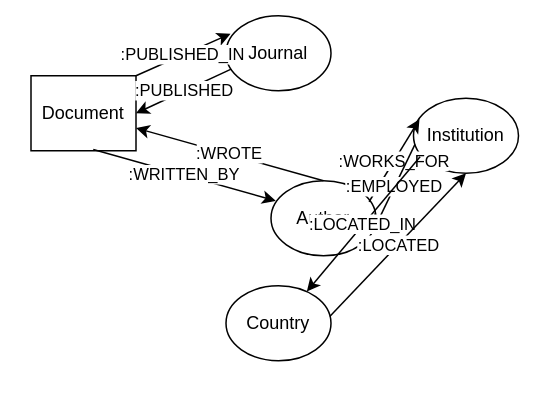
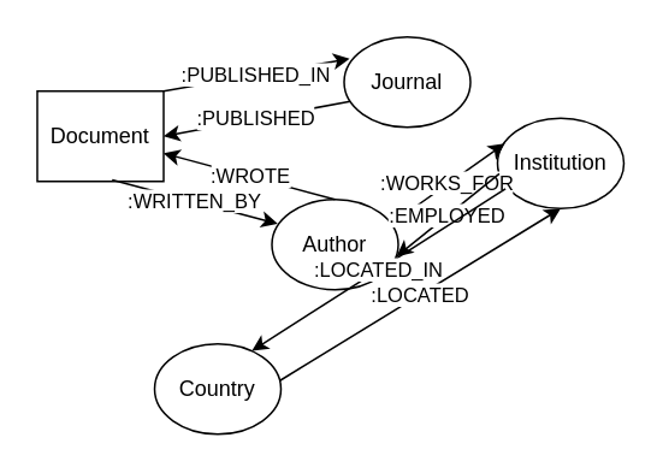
- <mxCell id="6" value="Journal" style="ellipse;whiteSpace=wrap;html=1;" vertex="1" parent="1"><mxGeometry x="150" y="10" width="70" height="50" as="geometry" /></mxCell>
+ <mxCell id="6" value="Journal" style="ellipse;whiteSpace=wrap;html=1;" vertex="1" parent="1"><mxGeometry x="190" y="20" width="70" height="50" as="geometry" /></mxCell>
- <mxCell id="3" value="Author" style="ellipse;whiteSpace=wrap;html=1;" vertex="1" parent="1"><mxGeometry x="180" y="120" width="70" height="50" as="geometry" /></mxCell>
+ <mxCell id="3" value="Author" style="ellipse;whiteSpace=wrap;html=1;" vertex="1" parent="1"><mxGeometry x="150" y="110" width="70" height="50" as="geometry" /></mxCell>
- <mxCell id="12" value="Country" style="ellipse;whiteSpace=wrap;html=1;" vertex="1" parent="1"><mxGeometry x="150" y="190" width="70" height="50" as="geometry" /></mxCell>
+ <mxCell id="12" value="Country" style="ellipse;whiteSpace=wrap;html=1;" vertex="1" parent="1"><mxGeometry x="85" y="190" width="70" height="50" as="geometry" /></mxCell>
